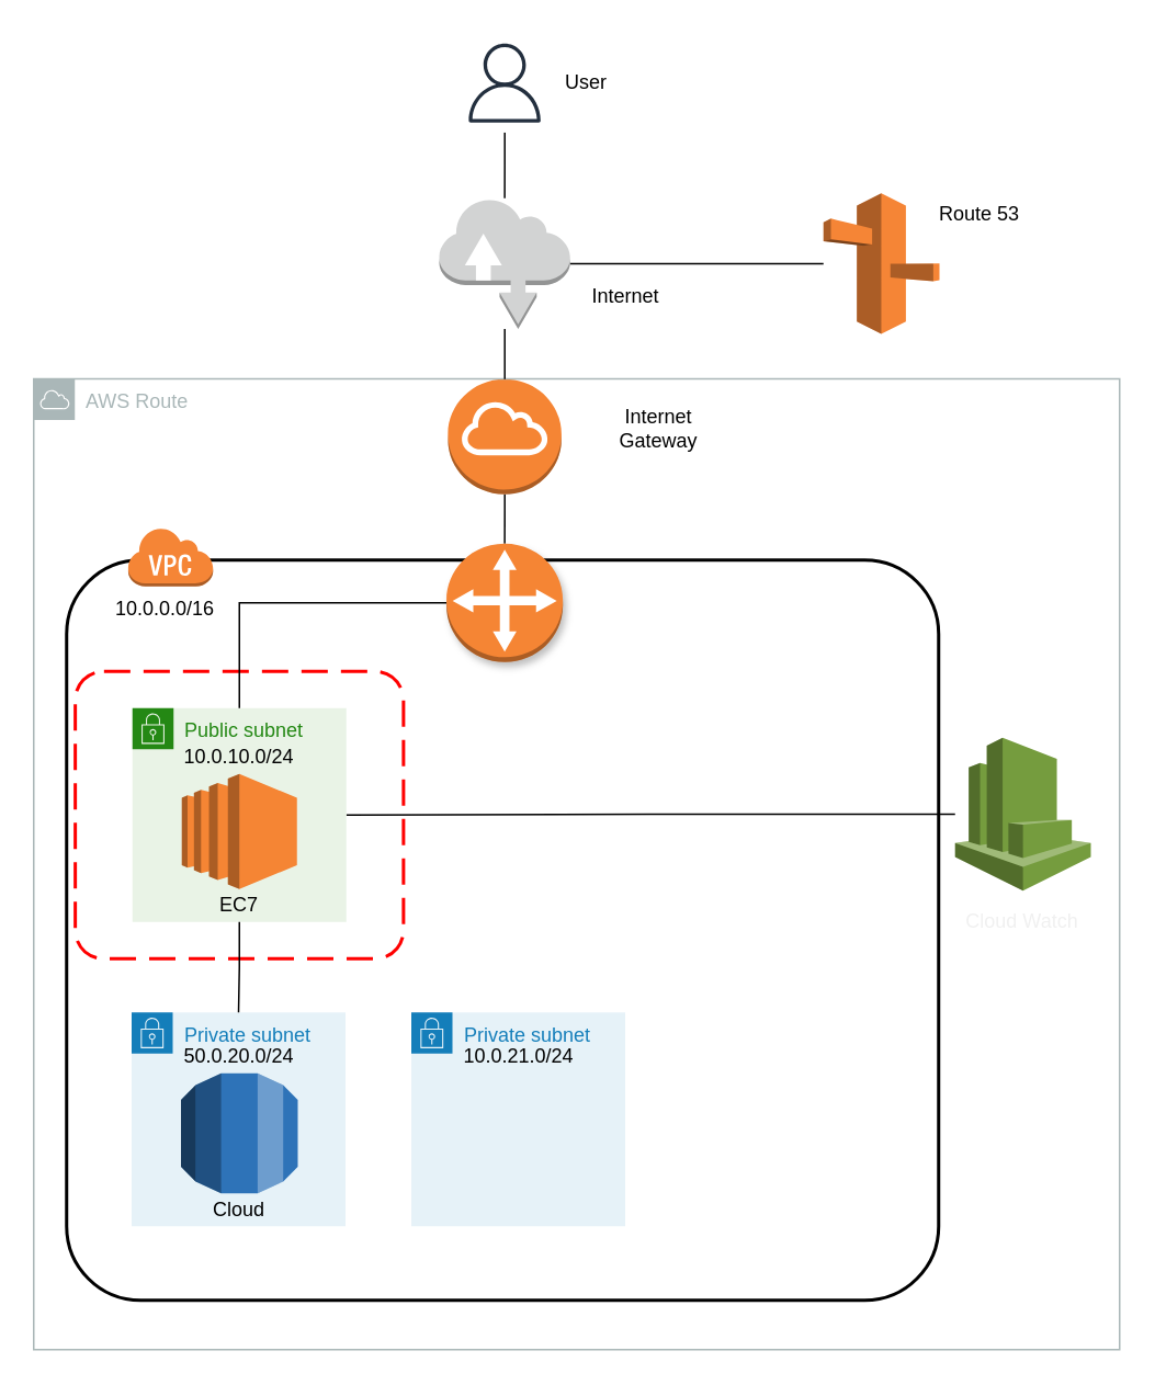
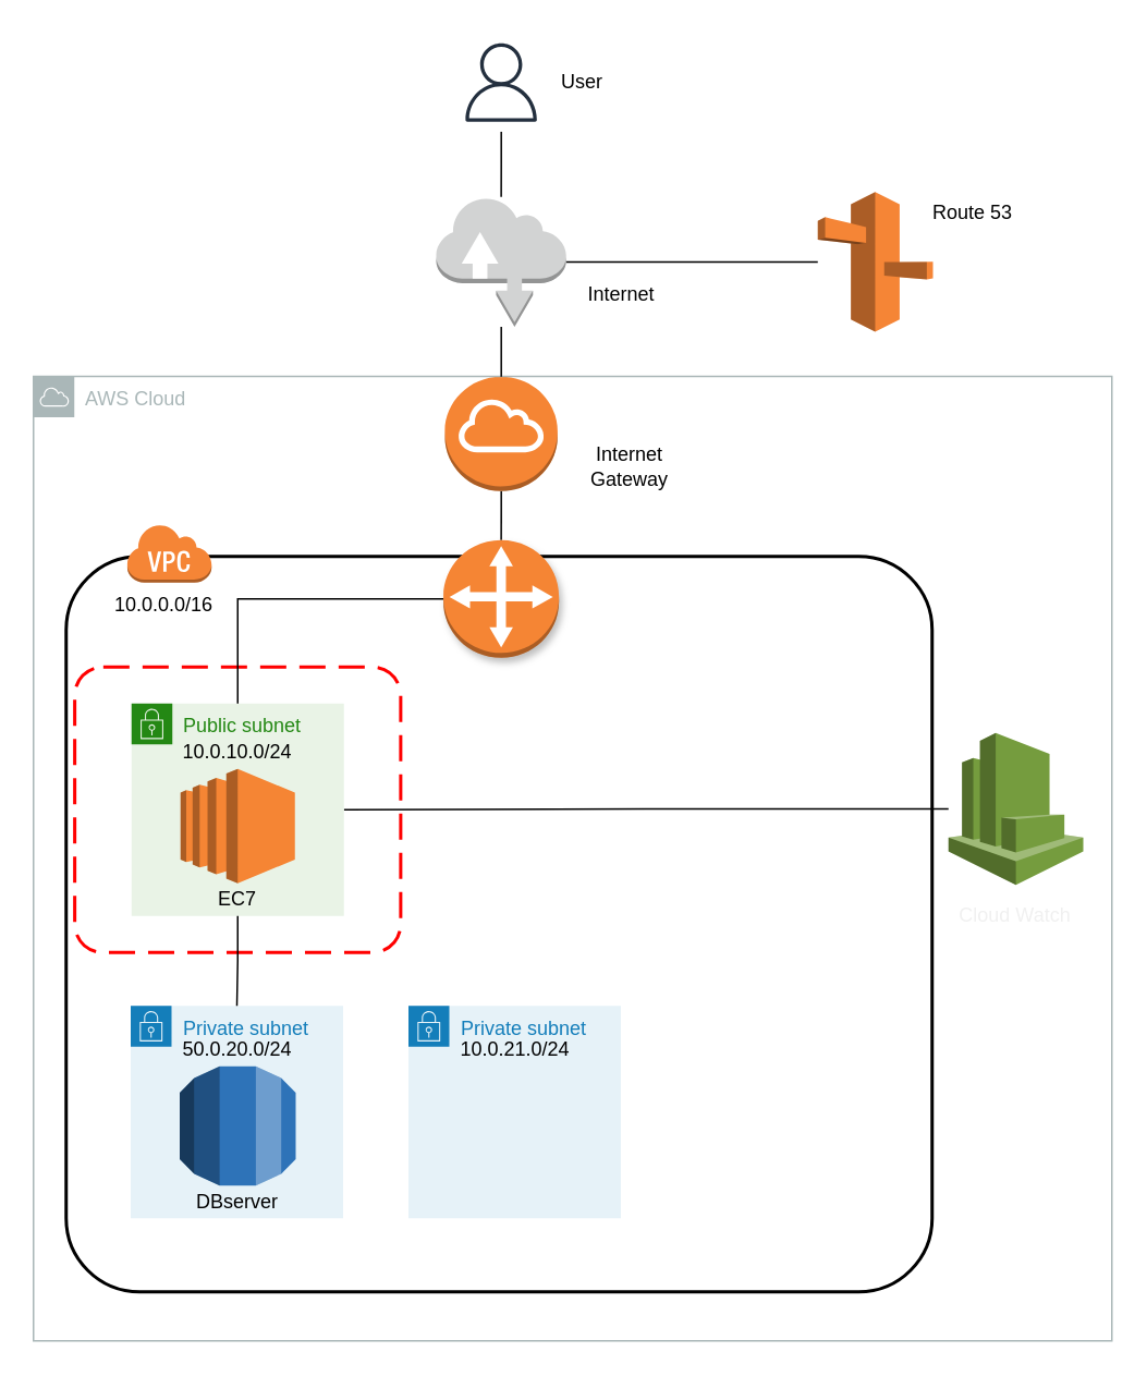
- <mxCell id="10" value="AWS Route" style="outlineConnect=0;gradientColor=none;html=1;whiteSpace=wrap;fontSize=12;fontStyle=0;shape=mxgraph.aws4.group;grIcon=mxgraph.aws4.group_aws_cloud;strokeColor=#AAB7B8;fillColor=none;verticalAlign=top;align=left;spacingLeft=30;fontColor=#AAB7B8;dashed=0;" vertex="1" parent="1"><mxGeometry x="20" y="229.75" width="660" height="590.25" as="geometry" /></mxCell>
+ <mxCell id="10" value="AWS Cloud" style="outlineConnect=0;gradientColor=none;html=1;whiteSpace=wrap;fontSize=12;fontStyle=0;shape=mxgraph.aws4.group;grIcon=mxgraph.aws4.group_aws_cloud;strokeColor=#AAB7B8;fillColor=none;verticalAlign=top;align=left;spacingLeft=30;fontColor=#AAB7B8;dashed=0;" vertex="1" parent="1"><mxGeometry x="20" y="229.75" width="660" height="590.25" as="geometry" /></mxCell>
- <mxCell id="30" value="Internet　Gateway" style="text;html=1;strokeColor=none;fillColor=none;align=center;verticalAlign=middle;whiteSpace=wrap;rounded=0;" vertex="1" parent="1"><mxGeometry x="365" y="243" width="70" height="34" as="geometry" /></mxCell>
+ <mxCell id="30" value="Internet　Gateway" style="text;html=1;strokeColor=none;fillColor=none;align=center;verticalAlign=middle;whiteSpace=wrap;rounded=0;" vertex="1" parent="1"><mxGeometry x="350" y="268" width="70" height="34" as="geometry" /></mxCell>
- <mxCell id="21" value="&lt;font color=&quot;#000000&quot;&gt;Cloud&lt;/font&gt;" style="text;html=1;strokeColor=none;fillColor=none;align=center;verticalAlign=middle;whiteSpace=wrap;rounded=0;" vertex="1" parent="17"><mxGeometry x="45" y="110" width="40" height="20" as="geometry" /></mxCell>
+ <mxCell id="21" value="&lt;font color=&quot;#000000&quot;&gt;DBserver&lt;/font&gt;" style="text;html=1;strokeColor=none;fillColor=none;align=center;verticalAlign=middle;whiteSpace=wrap;rounded=0;" vertex="1" parent="17"><mxGeometry x="45" y="110" width="40" height="20" as="geometry" /></mxCell>
